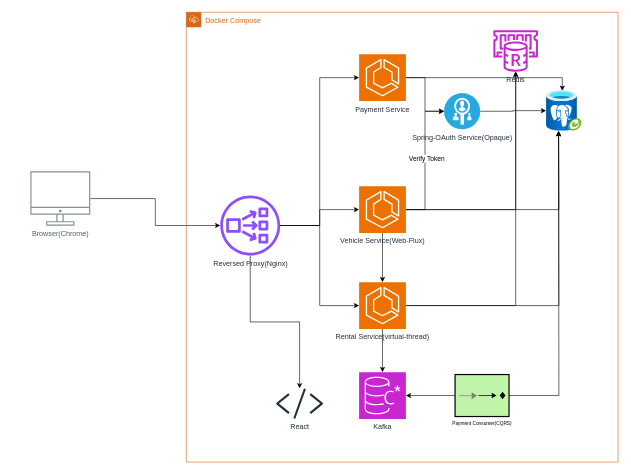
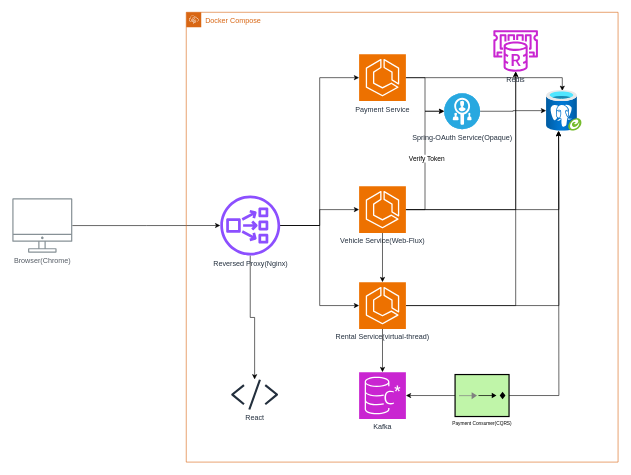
- <mxCell id="3" value="Browser(Chrome)" style="outlineConnect=0;gradientColor=none;fontColor=#545B64;strokeColor=none;fillColor=#879196;dashed=0;verticalLabelPosition=bottom;verticalAlign=top;align=center;html=1;fontSize=12;fontStyle=0;aspect=fixed;shape=mxgraph.aws4.illustration_desktop;pointerEvents=1;labelBackgroundColor=#ffffff;" parent="1" vertex="1"><mxGeometry x="50" y="285" width="100" height="91" as="geometry" /></mxCell>
+ <mxCell id="3" value="Browser(Chrome)" style="outlineConnect=0;gradientColor=none;fontColor=#545B64;strokeColor=none;fillColor=#879196;dashed=0;verticalLabelPosition=bottom;verticalAlign=top;align=center;html=1;fontSize=12;fontStyle=0;aspect=fixed;shape=mxgraph.aws4.illustration_desktop;pointerEvents=1;labelBackgroundColor=#ffffff;" parent="1" vertex="1"><mxGeometry x="20" y="330" width="100" height="91" as="geometry" /></mxCell>
- <mxCell id="31" value="React" style="sketch=0;outlineConnect=0;fontColor=#232F3E;gradientColor=none;fillColor=#232F3D;strokeColor=none;dashed=0;verticalLabelPosition=bottom;verticalAlign=top;align=center;html=1;fontSize=12;fontStyle=0;aspect=fixed;pointerEvents=1;shape=mxgraph.aws4.programming_language;" parent="4" vertex="1"><mxGeometry x="150" y="627" width="78" height="51" as="geometry" /></mxCell>
+ <mxCell id="31" value="React" style="sketch=0;outlineConnect=0;fontColor=#232F3E;gradientColor=none;fillColor=#232F3D;strokeColor=none;dashed=0;verticalLabelPosition=bottom;verticalAlign=top;align=center;html=1;fontSize=12;fontStyle=0;aspect=fixed;pointerEvents=1;shape=mxgraph.aws4.programming_language;" parent="4" vertex="1"><mxGeometry x="75" y="612" width="78" height="51" as="geometry" /></mxCell>
